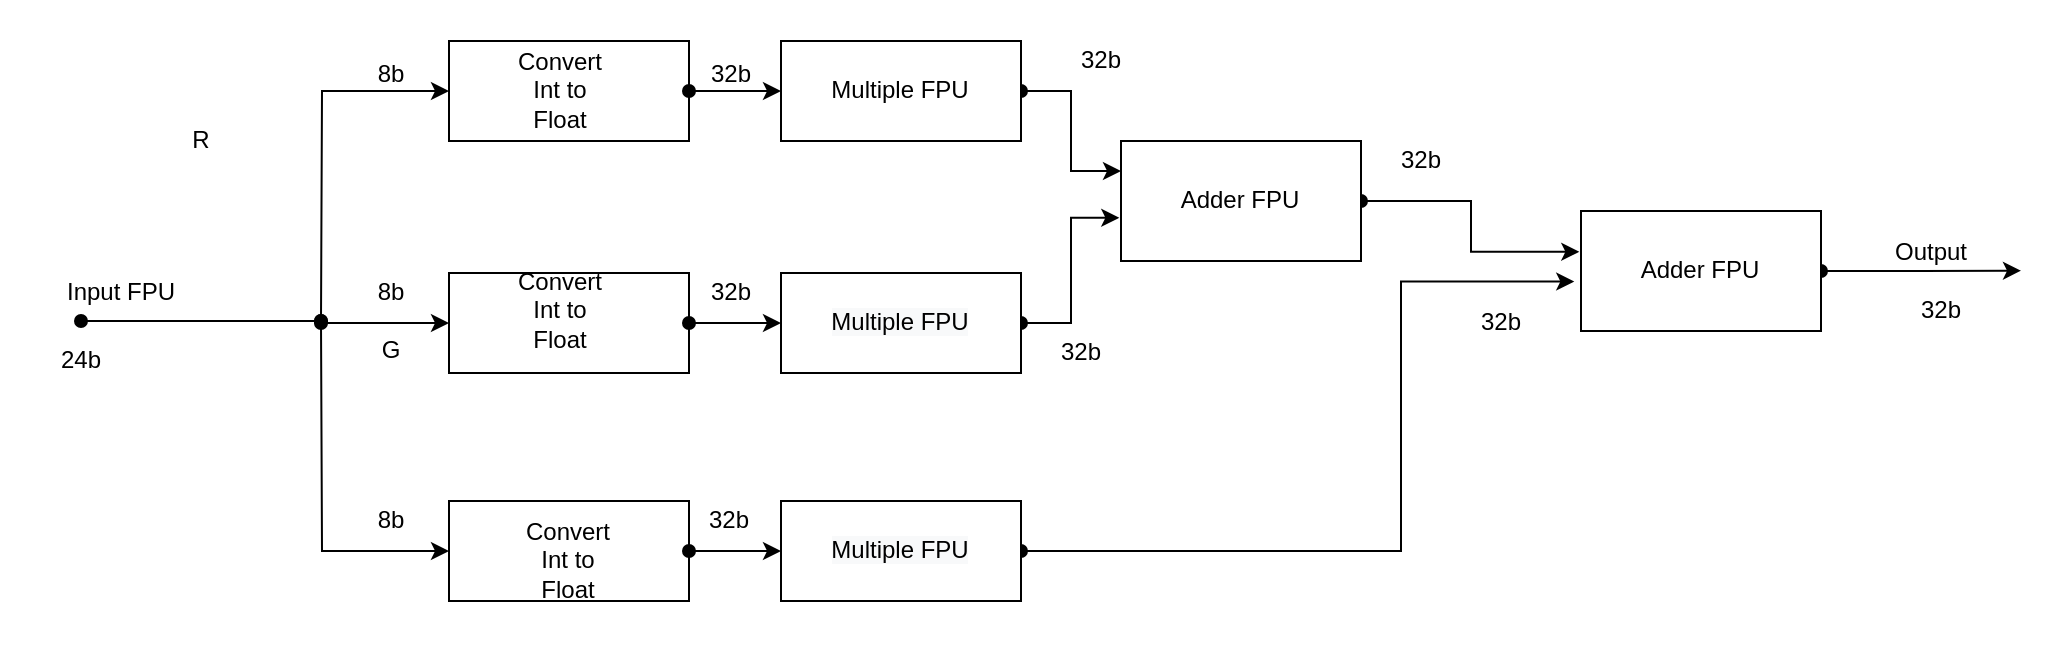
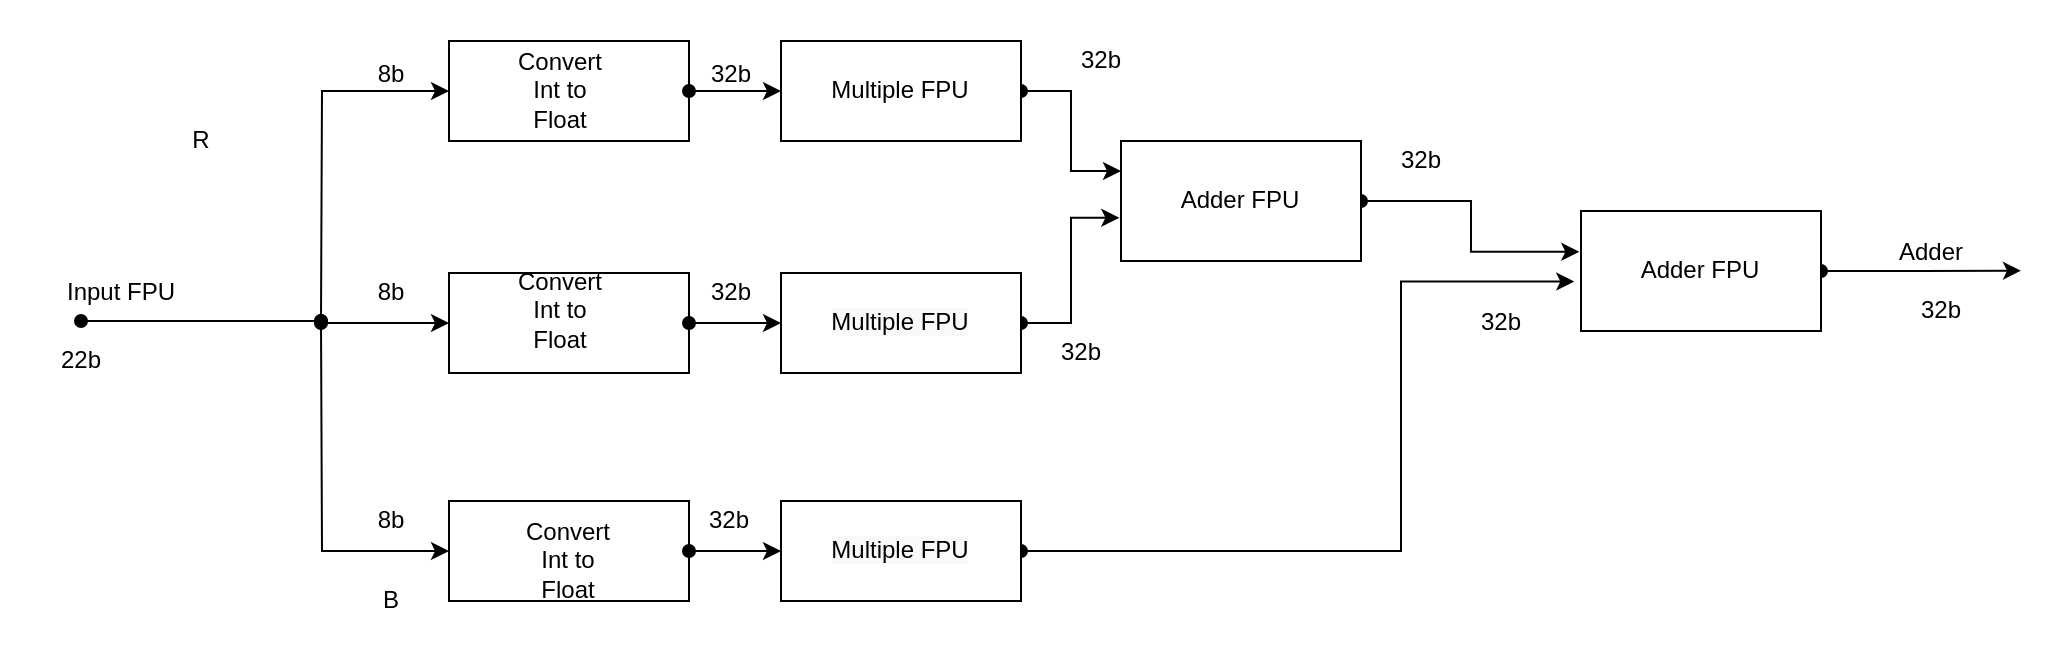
- <mxCell id="36" value="Output" style="text;html=1;align=center;verticalAlign=middle;resizable=0;points=[];autosize=1;" vertex="1" parent="1"><mxGeometry x="940" y="116" width="50" height="20" as="geometry" /></mxCell>
+ <mxCell id="36" value="Adder" style="text;html=1;align=center;verticalAlign=middle;resizable=0;points=[];autosize=1;" vertex="1" parent="1"><mxGeometry x="940" y="116" width="50" height="20" as="geometry" /></mxCell>
- <mxCell id="34" value="G" style="text;html=1;align=center;verticalAlign=middle;resizable=0;points=[];autosize=1;" vertex="1" parent="1"><mxGeometry x="185" y="165" width="20" height="20" as="geometry" /></mxCell>
- <mxCell id="4" value="24b" style="text;html=1;align=center;verticalAlign=middle;resizable=0;points=[];autosize=1;" vertex="1" parent="1"><mxGeometry x="20" y="170" width="40" height="20" as="geometry" /></mxCell>
+ <mxCell id="4" value="22b" style="text;html=1;align=center;verticalAlign=middle;resizable=0;points=[];autosize=1;" vertex="1" parent="1"><mxGeometry x="20" y="170" width="40" height="20" as="geometry" /></mxCell>
+ <mxCell id="35" value="B" style="text;html=1;align=center;verticalAlign=middle;resizable=0;points=[];autosize=1;" vertex="1" parent="1"><mxGeometry x="185" y="290" width="20" height="20" as="geometry" /></mxCell>
